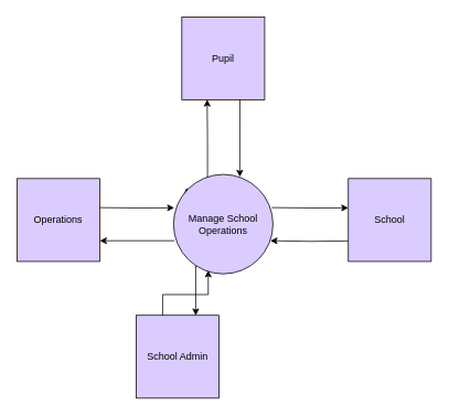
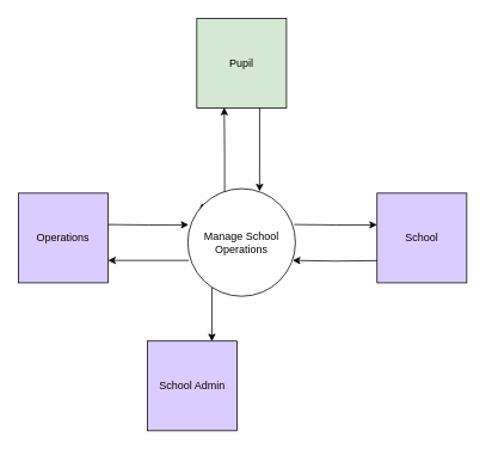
- <mxCell id="2" value="Pupil" style="whiteSpace=wrap;html=1;aspect=fixed;fillColor=#DBCCFF;" parent="1" vertex="1"><mxGeometry x="219" y="20" width="100" height="100" as="geometry" /></mxCell>
+ <mxCell id="2" value="Pupil" style="whiteSpace=wrap;html=1;aspect=fixed;fillColor=#d5e8d4;" parent="1" vertex="1"><mxGeometry x="219" y="20" width="100" height="100" as="geometry" /></mxCell>
- <mxCell id="10" value="Manage School Operations" style="ellipse;whiteSpace=wrap;html=1;aspect=fixed;fillColor=#dbccff;" parent="1" vertex="1"><mxGeometry x="209" y="210" width="120" height="120" as="geometry" /></mxCell>
+ <mxCell id="10" value="Manage School Operations" style="ellipse;whiteSpace=wrap;html=1;aspect=fixed;" parent="1" vertex="1"><mxGeometry x="209" y="210" width="120" height="120" as="geometry" /></mxCell>
- <mxCell id="4" style="edgeStyle=orthogonalEdgeStyle;rounded=0;orthogonalLoop=1;jettySize=auto;html=1;entryX=0.349;entryY=0.964;entryDx=0;entryDy=0;entryPerimeter=0;exitX=0.318;exitY=0.003;exitDx=0;exitDy=0;exitPerimeter=0;" parent="1" source="5" target="10" edge="1"><mxGeometry relative="1" as="geometry"><mxPoint x="250" y="420" as="sourcePoint" /><mxPoint x="250" y="330" as="targetPoint" /></mxGeometry></mxCell>
